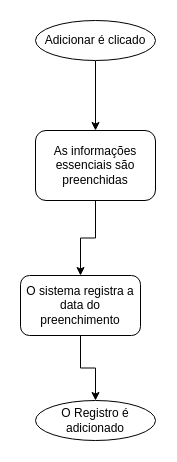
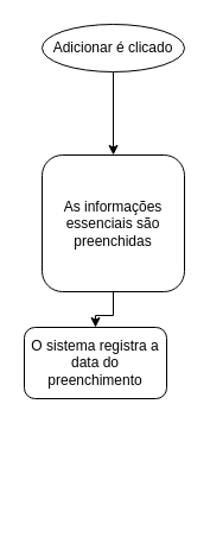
- <mxCell id="5" value="&lt;div&gt;As informações essenciais são preenchidas&lt;/div&gt;" style="rounded=1;whiteSpace=wrap;html=1;" vertex="1" parent="1"><mxGeometry x="35" y="130" width="120" height="70" as="geometry" /></mxCell>
+ <mxCell id="5" value="&lt;div&gt;As informações essenciais são preenchidas&lt;/div&gt;" style="rounded=1;whiteSpace=wrap;html=1;" vertex="1" parent="1"><mxGeometry x="35" y="130" width="120" height="115" as="geometry" /></mxCell>
- <mxCell id="6" style="edgeStyle=orthogonalEdgeStyle;rounded=0;orthogonalLoop=1;jettySize=auto;html=1;" edge="1" parent="1" source="7" target="8"><mxGeometry relative="1" as="geometry" /></mxCell>
- <mxCell id="8" value="O Registro é adicionado" style="ellipse;whiteSpace=wrap;html=1;" vertex="1" parent="1"><mxGeometry x="35" y="400" width="120" height="40" as="geometry" /></mxCell>
